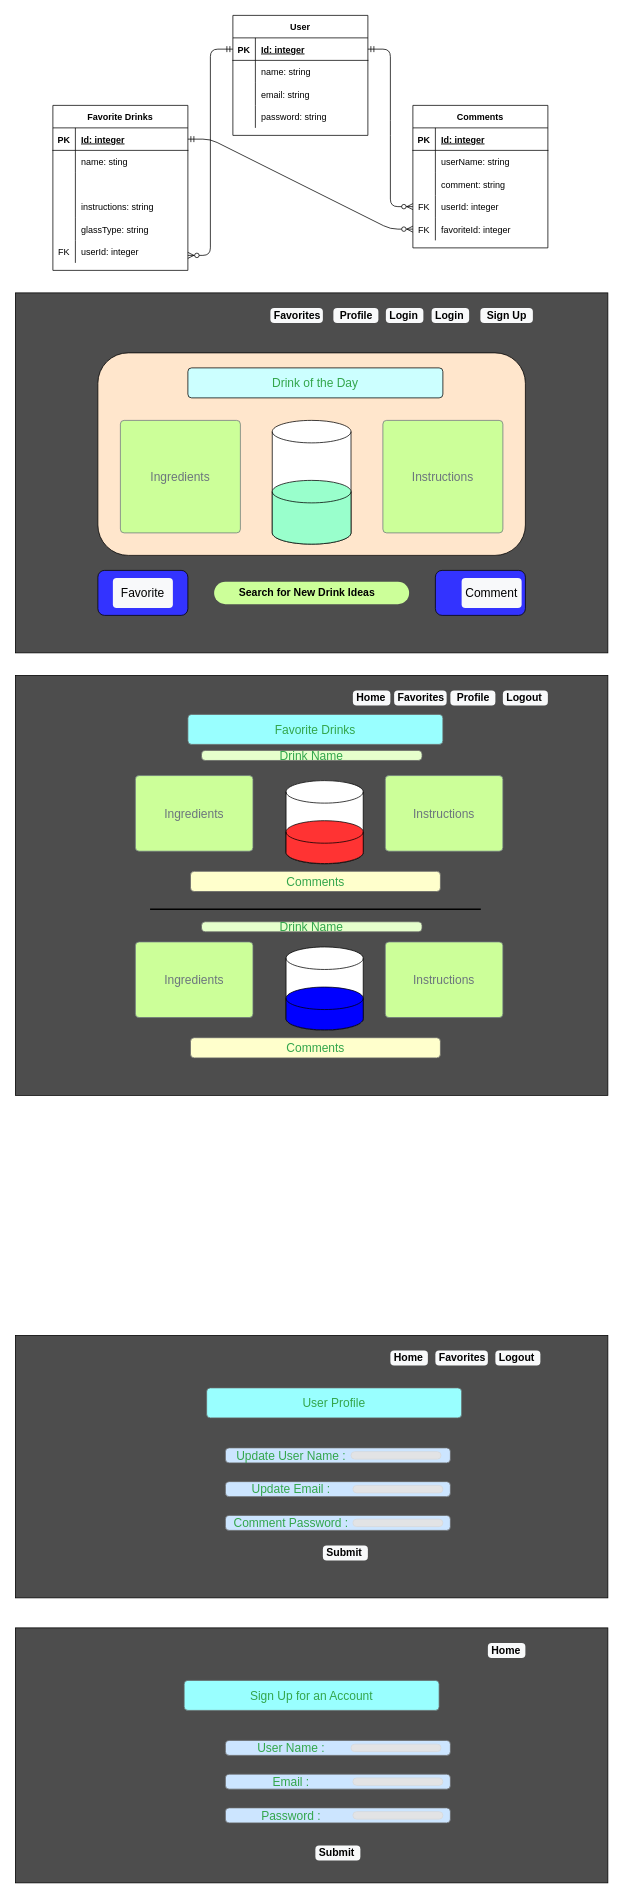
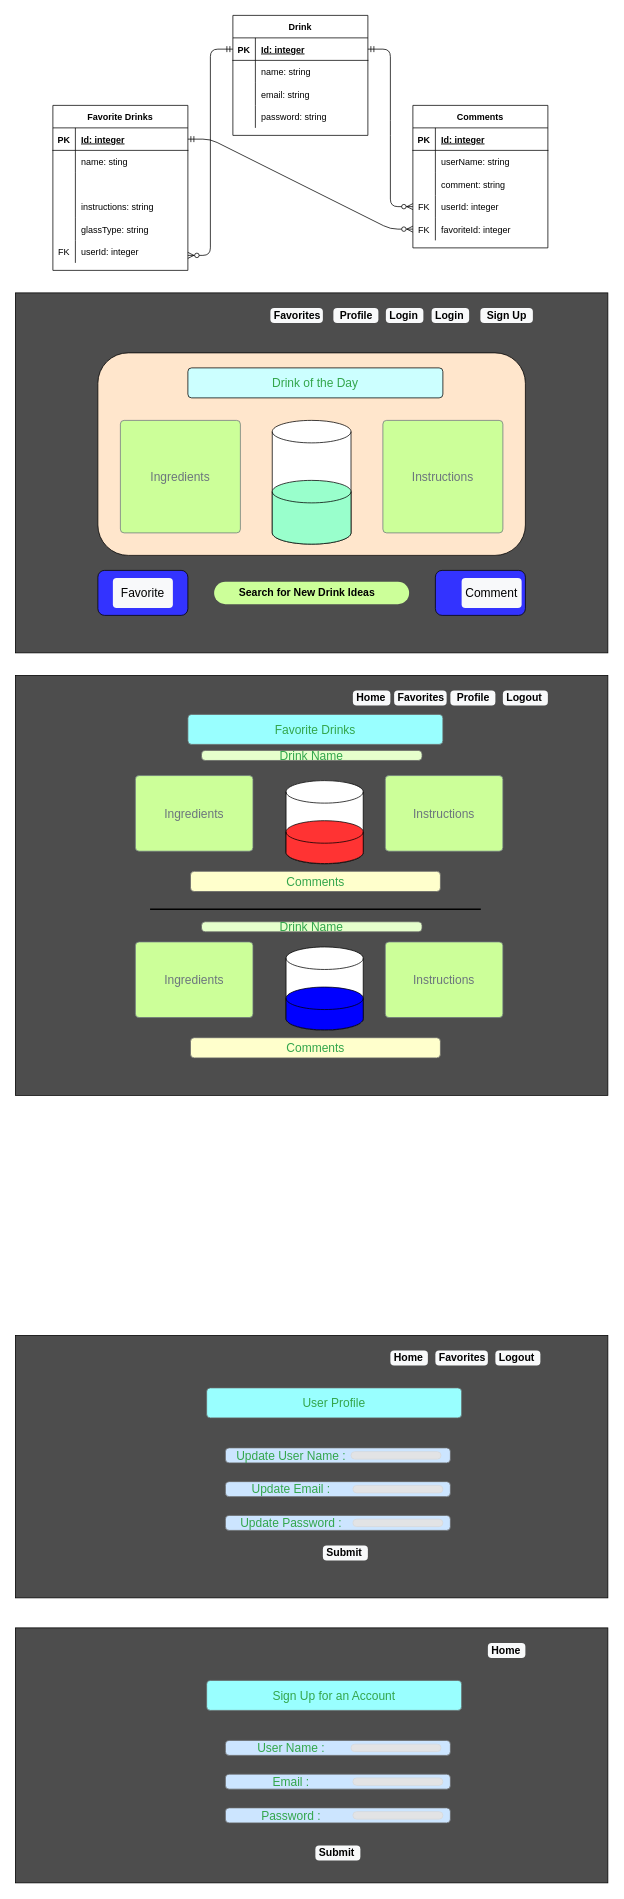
- <mxCell id="21" value="User" style="shape=table;startSize=30;container=1;collapsible=1;childLayout=tableLayout;fixedRows=1;rowLines=0;fontStyle=1;align=center;resizeLast=1;" vertex="1" parent="1"><mxGeometry x="310" y="20" width="180" height="160" as="geometry"><mxRectangle x="290" y="50" width="60" height="30" as="alternateBounds" /></mxGeometry></mxCell>
+ <mxCell id="21" value="Drink" style="shape=table;startSize=30;container=1;collapsible=1;childLayout=tableLayout;fixedRows=1;rowLines=0;fontStyle=1;align=center;resizeLast=1;" vertex="1" parent="1"><mxGeometry x="310" y="20" width="180" height="160" as="geometry"><mxRectangle x="290" y="50" width="60" height="30" as="alternateBounds" /></mxGeometry></mxCell>
- <mxCell id="78" value="Comment Password :&amp;nbsp; &amp;nbsp; &amp;nbsp; &amp;nbsp; &amp;nbsp; &amp;nbsp; &amp;nbsp; &amp;nbsp; &amp;nbsp; &amp;nbsp; &amp;nbsp; &amp;nbsp; &amp;nbsp; &amp;nbsp;&amp;nbsp;" style="html=1;shadow=0;dashed=0;shape=mxgraph.bootstrap.rrect;rSize=5;strokeColor=#666666;strokeWidth=1;fillColor=#CCE5FF;fontColor=#33A64C;whiteSpace=wrap;align=center;verticalAlign=middle;spacingLeft=0;fontStyle=0;fontSize=16;spacing=5;" vertex="1" parent="1"><mxGeometry x="300" y="2020" width="300" height="20" as="geometry" /></mxCell>
+ <mxCell id="78" value="Update Password :&amp;nbsp; &amp;nbsp; &amp;nbsp; &amp;nbsp; &amp;nbsp; &amp;nbsp; &amp;nbsp; &amp;nbsp; &amp;nbsp; &amp;nbsp; &amp;nbsp; &amp;nbsp; &amp;nbsp; &amp;nbsp;&amp;nbsp;" style="html=1;shadow=0;dashed=0;shape=mxgraph.bootstrap.rrect;rSize=5;strokeColor=#666666;strokeWidth=1;fillColor=#CCE5FF;fontColor=#33A64C;whiteSpace=wrap;align=center;verticalAlign=middle;spacingLeft=0;fontStyle=0;fontSize=16;spacing=5;" vertex="1" parent="1"><mxGeometry x="300" y="2020" width="300" height="20" as="geometry" /></mxCell>
- <mxCell id="84" value="Sign Up for an Account" style="html=1;shadow=0;dashed=0;shape=mxgraph.bootstrap.rrect;rSize=5;strokeColor=#666666;strokeWidth=1;fillColor=#99FFFF;fontColor=#33A64C;whiteSpace=wrap;align=center;verticalAlign=middle;spacingLeft=0;fontStyle=0;fontSize=16;spacing=5;" vertex="1" parent="1"><mxGeometry x="245" y="2240" width="340" height="40" as="geometry" /></mxCell>
+ <mxCell id="84" value="Sign Up for an Account" style="html=1;shadow=0;dashed=0;shape=mxgraph.bootstrap.rrect;rSize=5;strokeColor=#666666;strokeWidth=1;fillColor=#99FFFF;fontColor=#33A64C;whiteSpace=wrap;align=center;verticalAlign=middle;spacingLeft=0;fontStyle=0;fontSize=16;spacing=5;" vertex="1" parent="1"><mxGeometry x="275" y="2240" width="340" height="40" as="geometry" /></mxCell>
